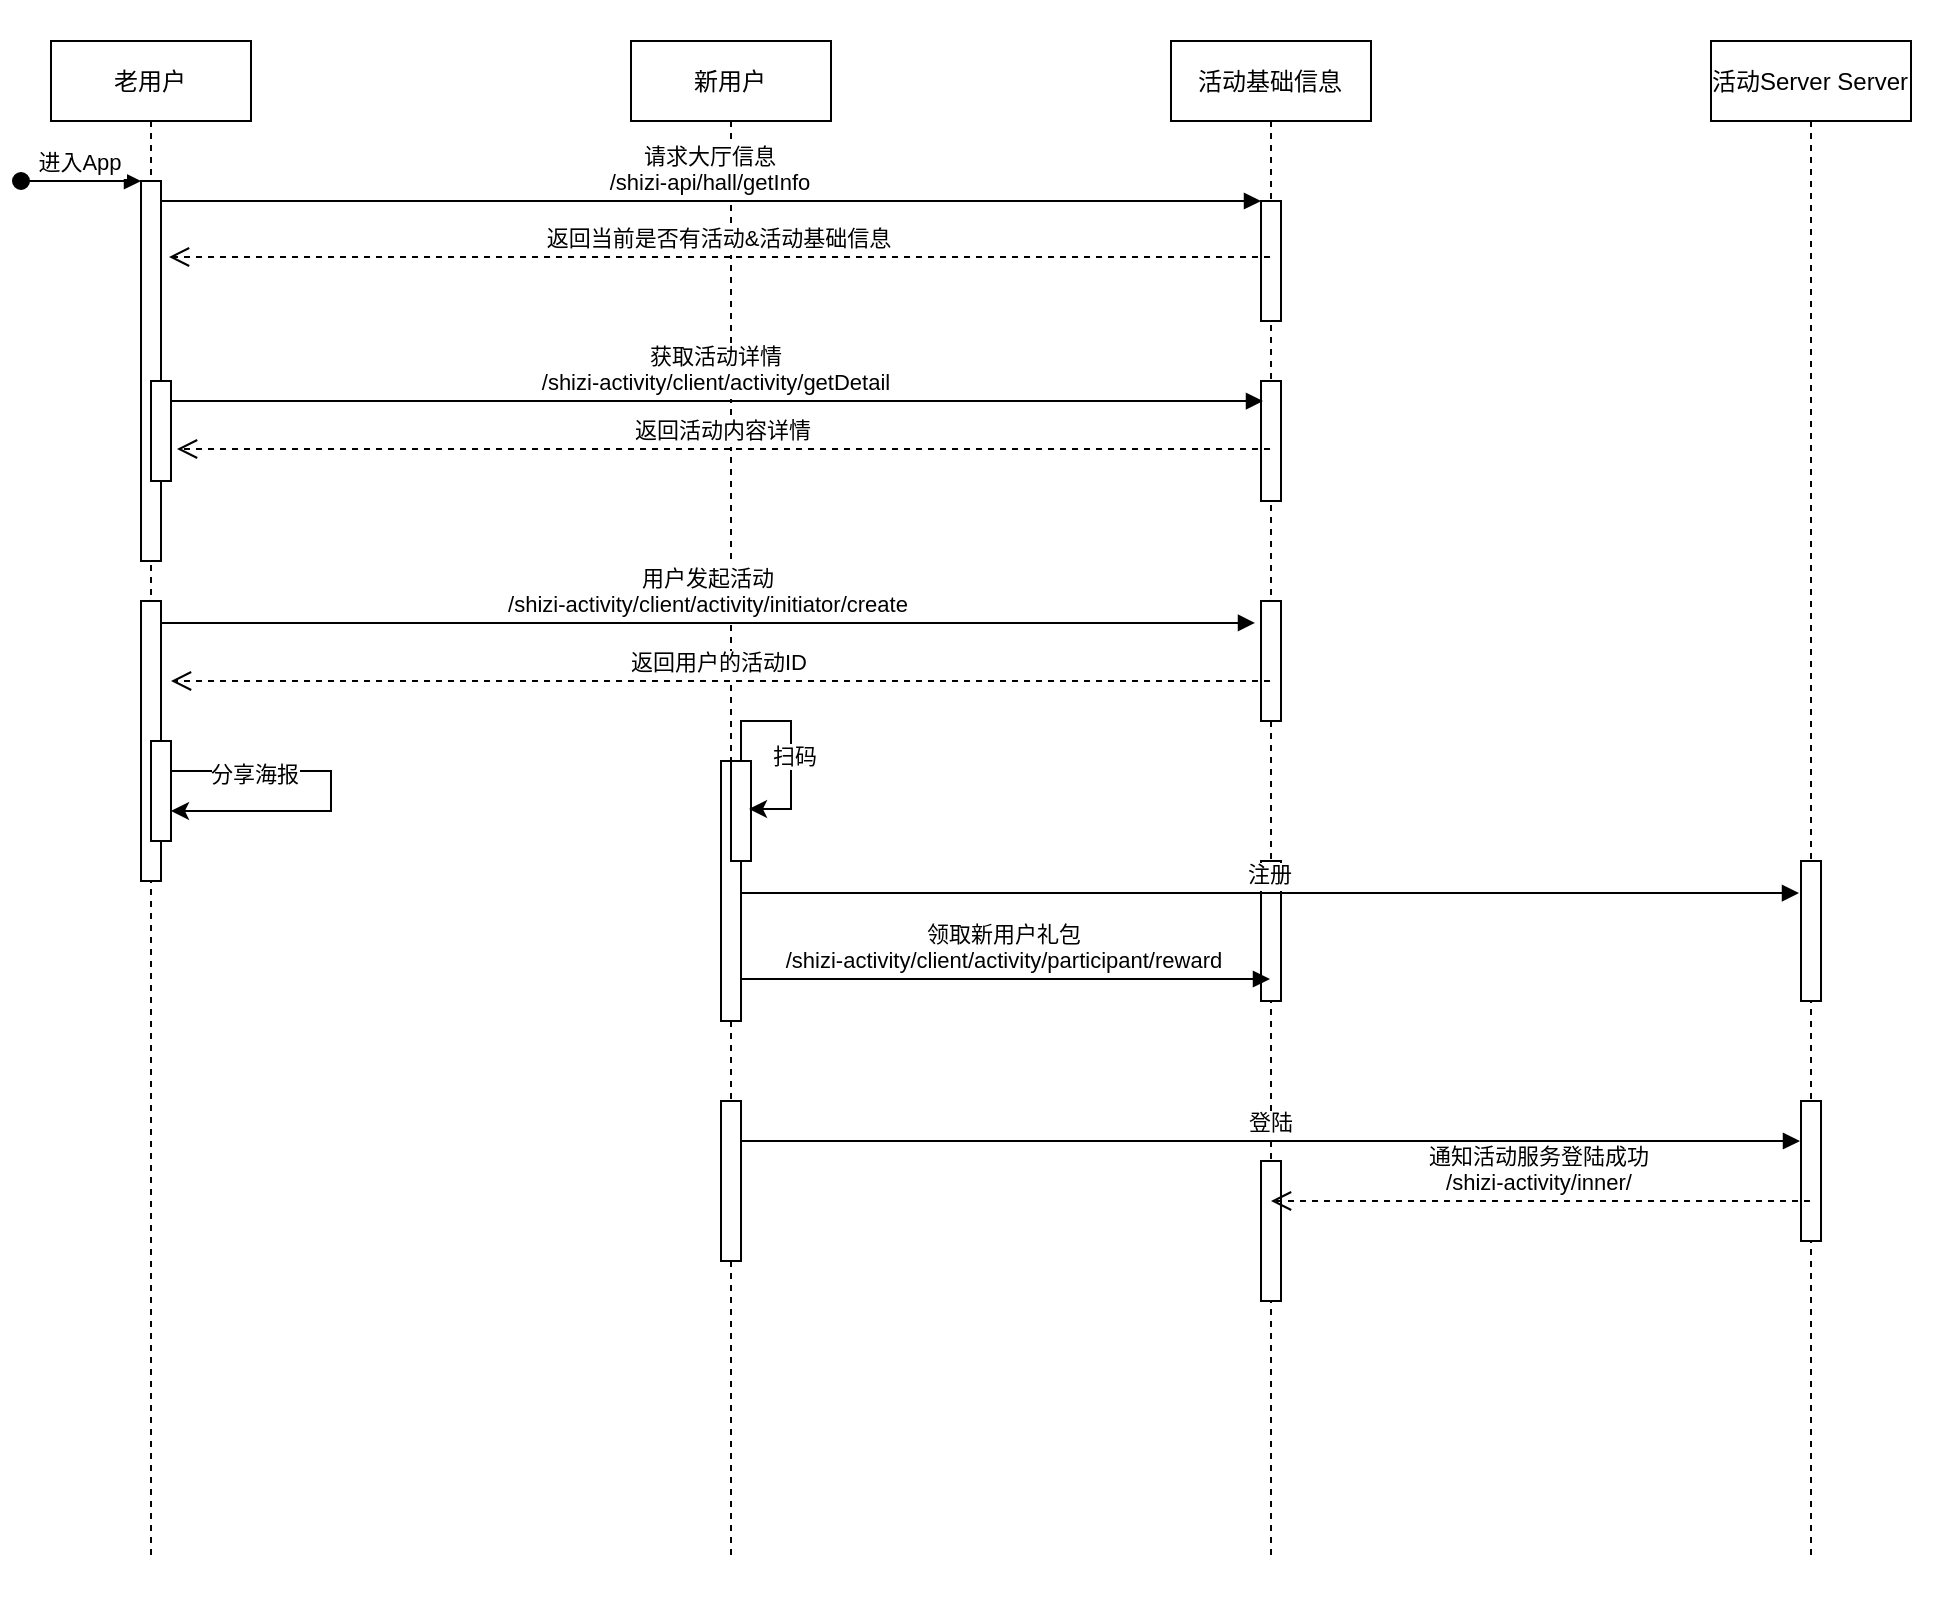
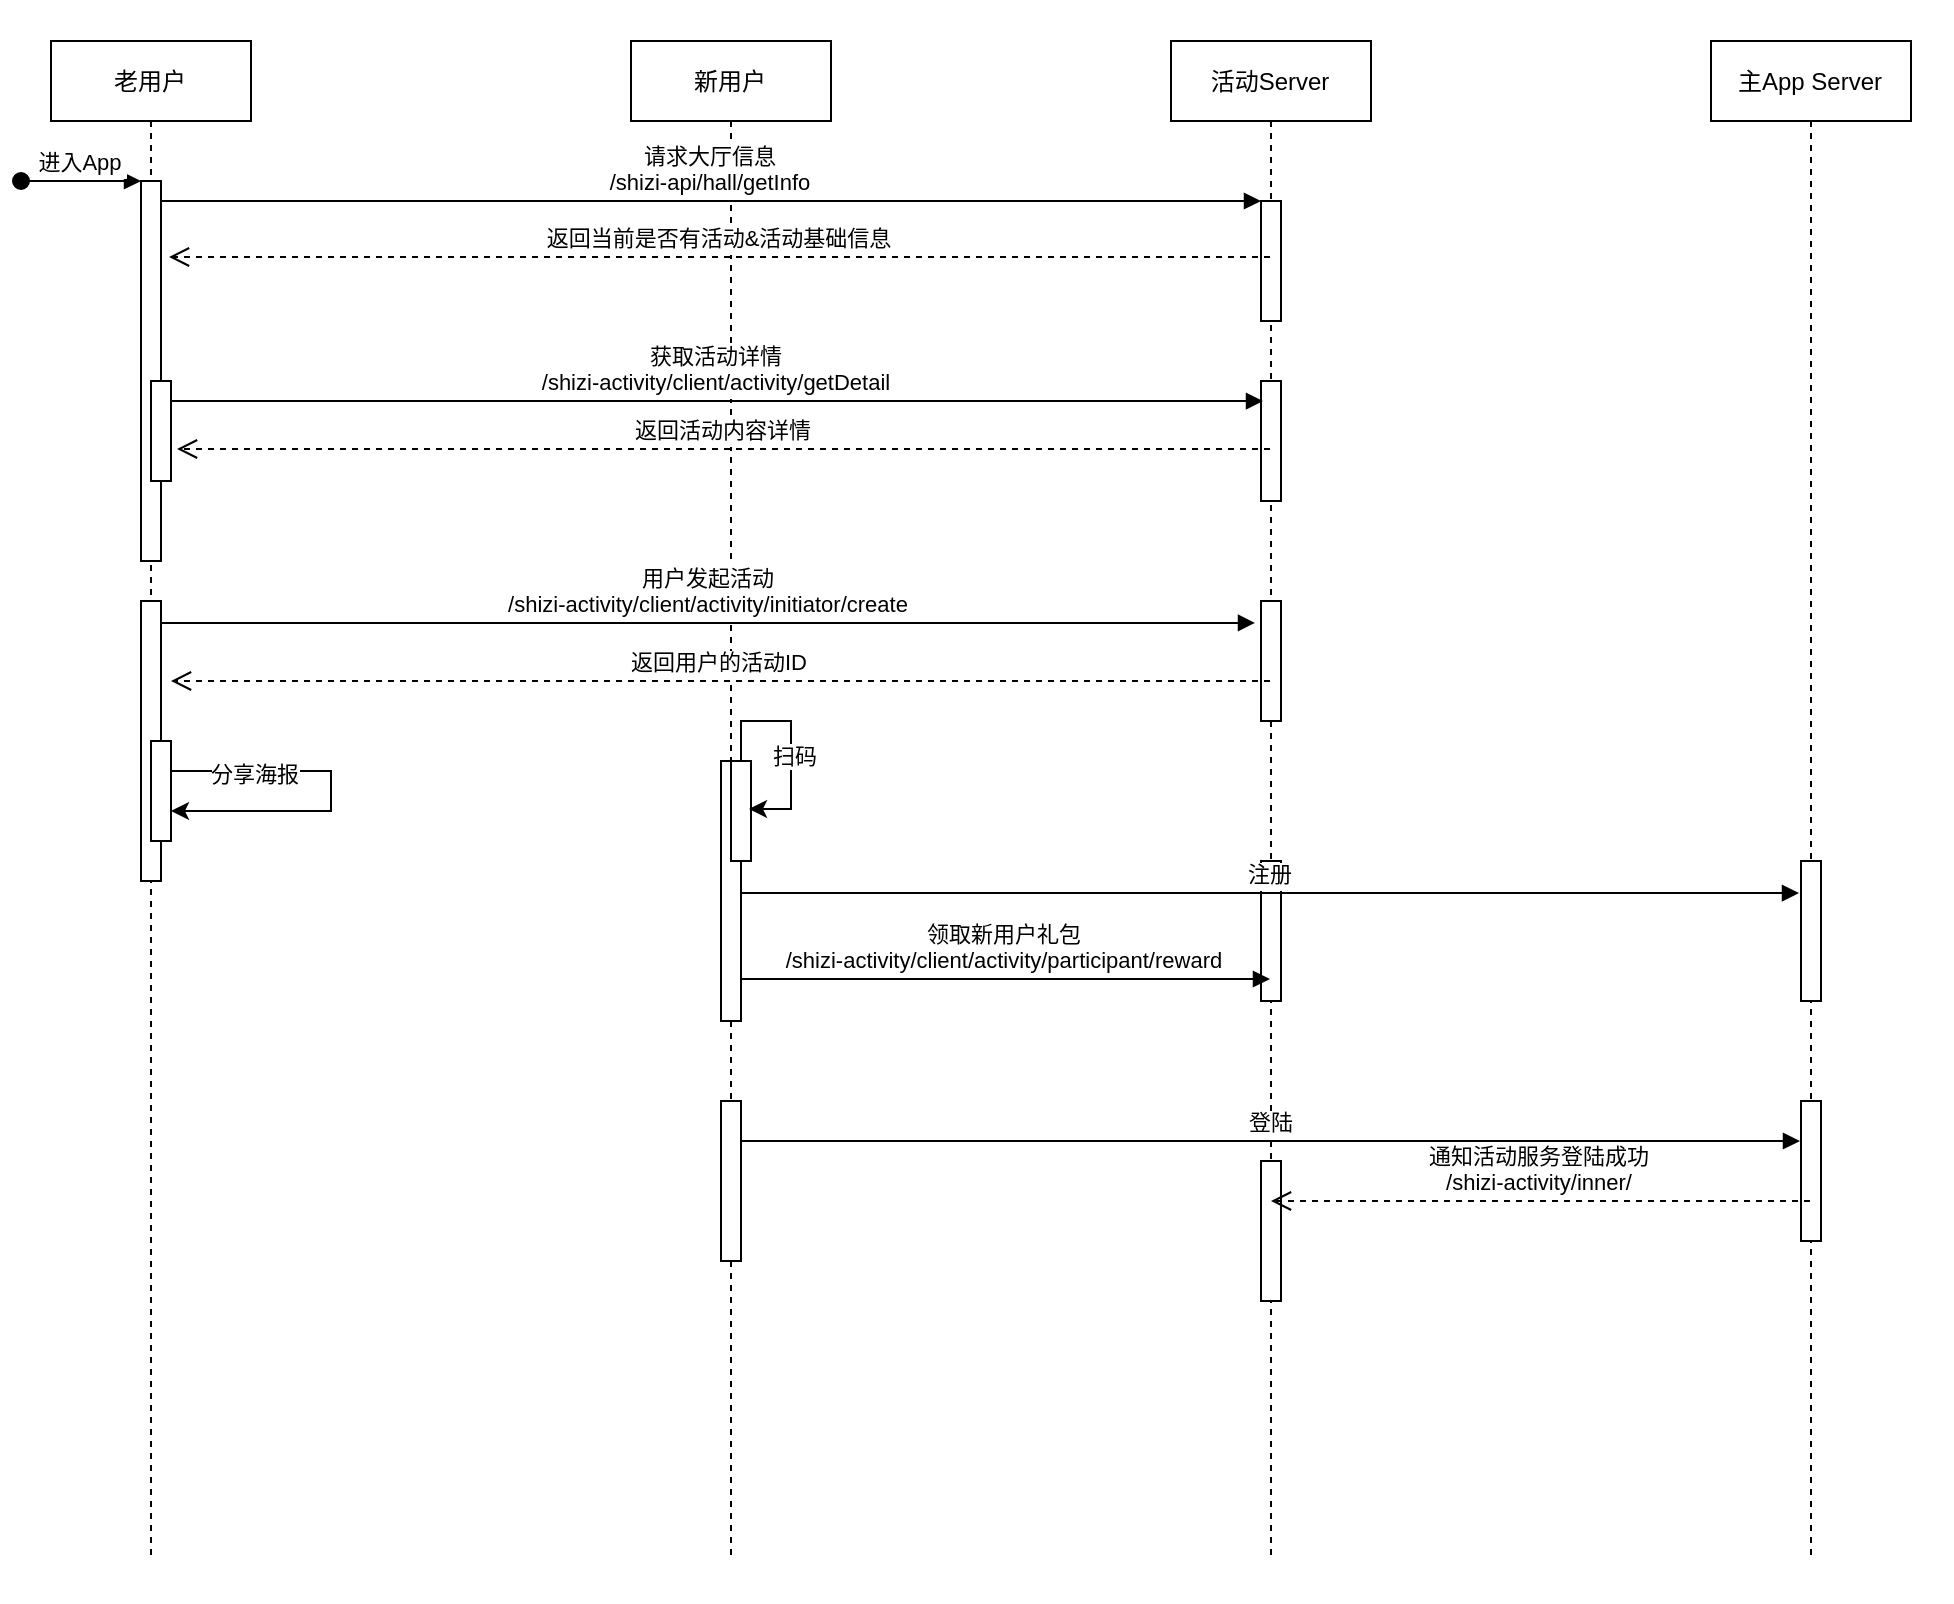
- <mxCell id="11" value="活动基础信息" style="shape=umlLifeline;perimeter=lifelinePerimeter;container=1;collapsible=0;recursiveResize=0;rounded=0;shadow=0;strokeWidth=1;" vertex="1" parent="1"><mxGeometry x="580" y="20" width="100" height="760" as="geometry" /></mxCell>
+ <mxCell id="11" value="活动Server" style="shape=umlLifeline;perimeter=lifelinePerimeter;container=1;collapsible=0;recursiveResize=0;rounded=0;shadow=0;strokeWidth=1;" vertex="1" parent="1"><mxGeometry x="580" y="20" width="100" height="760" as="geometry" /></mxCell>
- <mxCell id="29" value="活动Server Server" style="shape=umlLifeline;perimeter=lifelinePerimeter;container=1;collapsible=0;recursiveResize=0;rounded=0;shadow=0;strokeWidth=1;" vertex="1" parent="1"><mxGeometry x="850" y="20" width="100" height="760" as="geometry" /></mxCell>
+ <mxCell id="29" value="主App Server" style="shape=umlLifeline;perimeter=lifelinePerimeter;container=1;collapsible=0;recursiveResize=0;rounded=0;shadow=0;strokeWidth=1;" vertex="1" parent="1"><mxGeometry x="850" y="20" width="100" height="760" as="geometry" /></mxCell>
